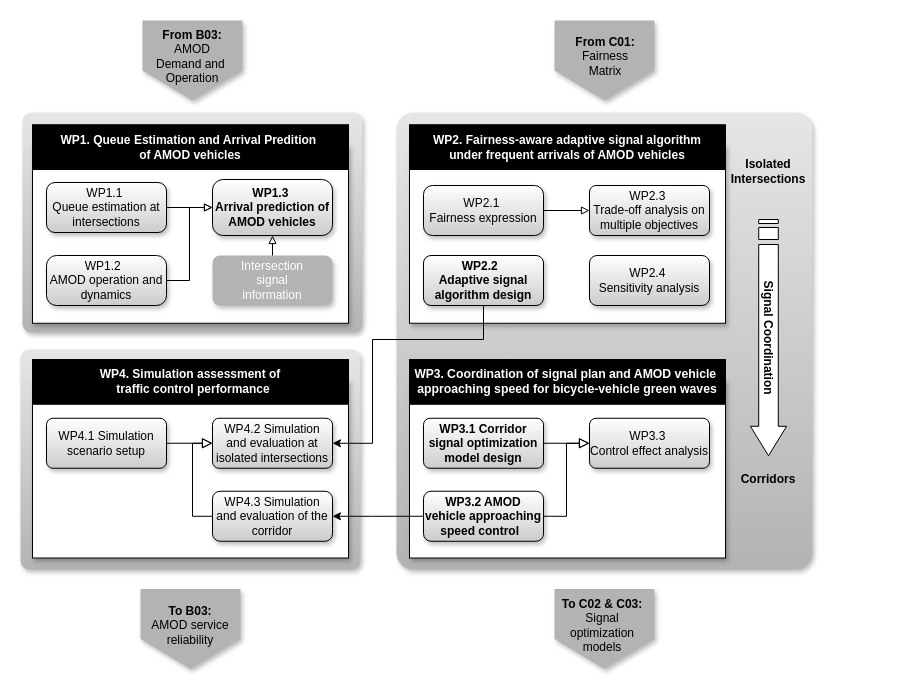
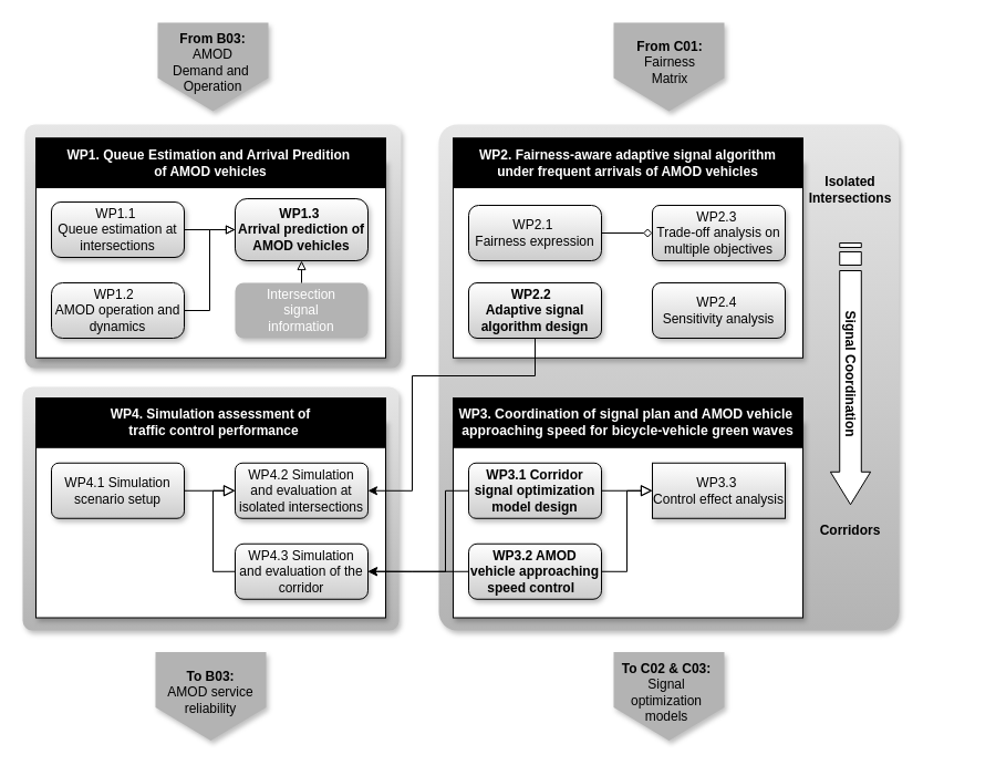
- <mxCell id="24" value="" style="edgeStyle=orthogonalEdgeStyle;rounded=0;html=1;jettySize=auto;orthogonalLoop=1;fontSize=11;endArrow=block;endFill=0;endSize=6;strokeWidth=1;shadow=0;labelBackgroundColor=none;exitX=1;exitY=0.5;exitDx=0;exitDy=0;entryX=0;entryY=0.5;entryDx=0;entryDy=0;" parent="2" source="21" target="23" edge="1"><mxGeometry y="10" relative="1" as="geometry"><mxPoint as="offset" /><mxPoint x="762" y="-192" as="sourcePoint" /><mxPoint x="806" y="-192" as="targetPoint" /></mxGeometry></mxCell>
+ <mxCell id="24" value="" style="edgeStyle=orthogonalEdgeStyle;rounded=0;html=1;jettySize=auto;orthogonalLoop=1;fontSize=11;endArrow=diamond;endFill=0;endSize=6;strokeWidth=1;shadow=0;labelBackgroundColor=none;exitX=1;exitY=0.5;exitDx=0;exitDy=0;entryX=0;entryY=0.5;entryDx=0;entryDy=0;" parent="2" source="21" target="23" edge="1"><mxGeometry y="10" relative="1" as="geometry"><mxPoint as="offset" /><mxPoint x="762" y="-192" as="sourcePoint" /><mxPoint x="806" y="-192" as="targetPoint" /></mxGeometry></mxCell>
- <mxCell id="37" value="&lt;span style=&quot;font-weight: 400;&quot;&gt;WP3.3&amp;nbsp;&lt;/span&gt;&lt;div&gt;&lt;span style=&quot;font-weight: 400;&quot;&gt;Control effect analysis&lt;/span&gt;&lt;/div&gt;" style="rounded=1;whiteSpace=wrap;html=1;arcSize=13;shadow=1;fontStyle=1;gradientColor=#CCCCCC;gradientDirection=south;fillColor=#FFFFFF;" parent="2" vertex="1"><mxGeometry x="589" y="417.75" width="120" height="50" as="geometry" /></mxCell>
+ <mxCell id="37" value="&lt;span style=&quot;font-weight: 400;&quot;&gt;WP3.3&amp;nbsp;&lt;/span&gt;&lt;div&gt;&lt;span style=&quot;font-weight: 400;&quot;&gt;Control effect analysis&lt;/span&gt;&lt;/div&gt;" style="whiteSpace=wrap;html=1;arcSize=13;shadow=1;fontStyle=1;gradientColor=#CCCCCC;gradientDirection=south;fillColor=#FFFFFF;rounded=0;" parent="2" vertex="1"><mxGeometry x="589" y="417.75" width="120" height="50" as="geometry" /></mxCell>
+ <mxCell id="49" value="" style="edgeStyle=orthogonalEdgeStyle;rounded=0;html=1;jettySize=auto;orthogonalLoop=1;fontSize=11;endArrow=classic;endFill=1;endSize=6;strokeWidth=1;shadow=0;labelBackgroundColor=none;exitX=0;exitY=0.5;exitDx=0;exitDy=0;entryX=1;entryY=0.5;entryDx=0;entryDy=0;" parent="2" source="35" target="43" edge="1"><mxGeometry y="10" relative="1" as="geometry"><mxPoint as="offset" /><mxPoint x="433" y="526" as="sourcePoint" /><mxPoint x="332" y="519" as="targetPoint" /><Array as="points"><mxPoint x="402" y="443" /><mxPoint x="402" y="516" /></Array></mxGeometry></mxCell>
